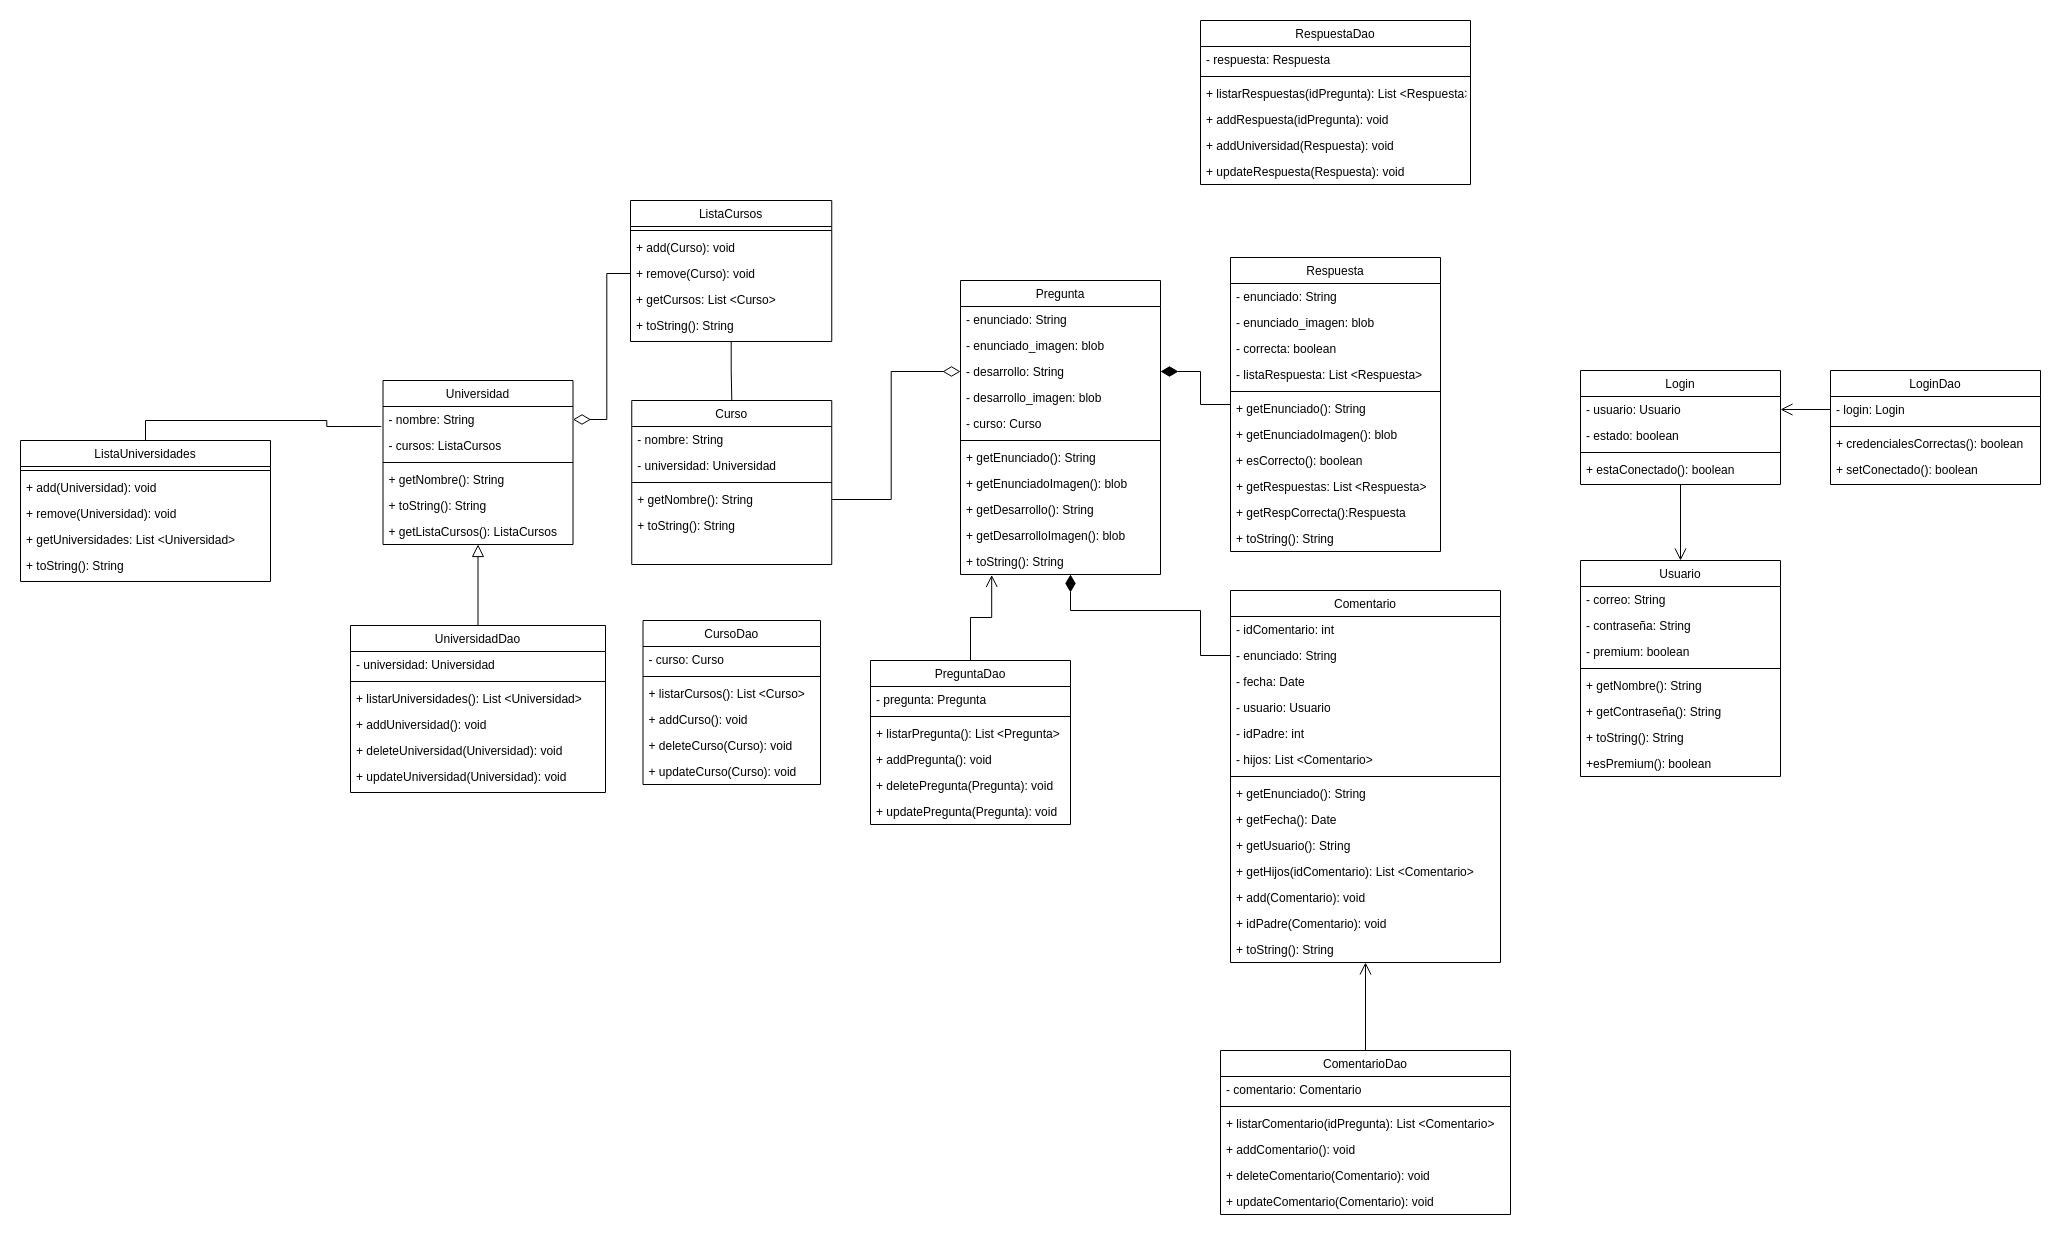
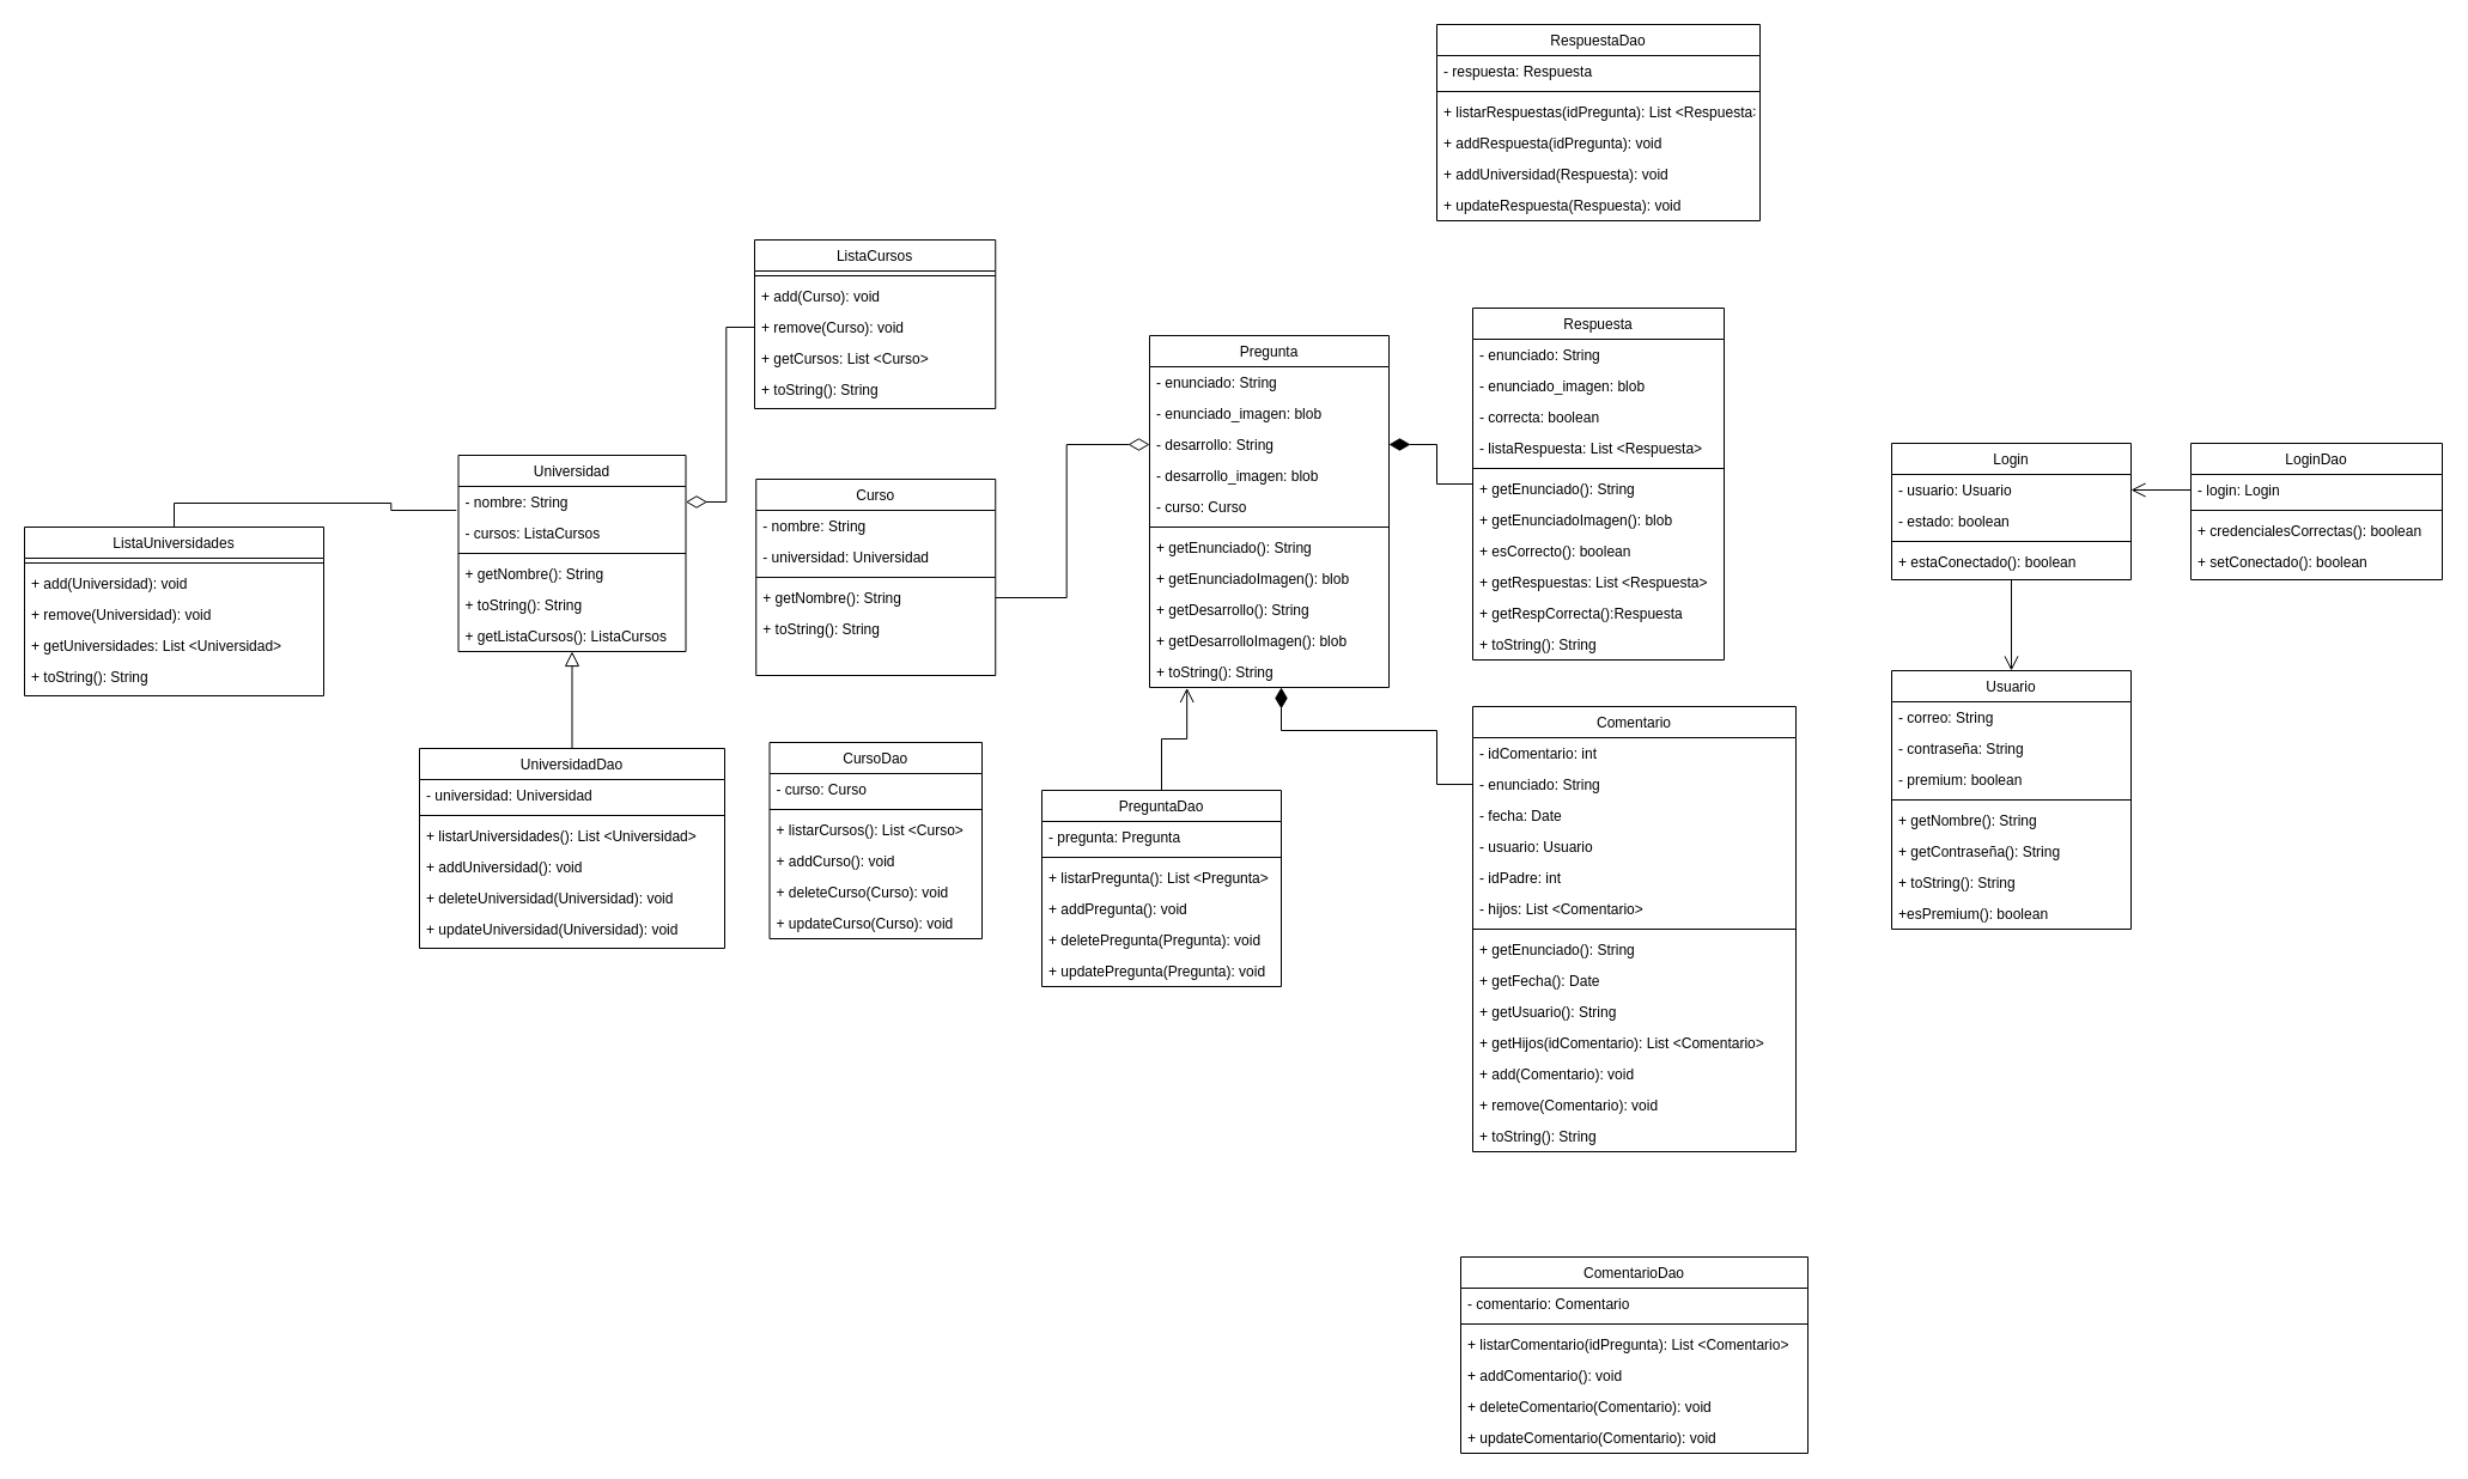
- <mxCell id="125" style="edgeStyle=orthogonalEdgeStyle;rounded=0;orthogonalLoop=1;jettySize=auto;html=1;endArrow=none;endFill=0;" edge="1" parent="1" source="126" target="12"><mxGeometry relative="1" as="geometry" /></mxCell>
- <mxCell id="57" value="+ idPadre(Comentario): void&#10;&#10;" style="text;align=left;verticalAlign=top;spacingLeft=4;spacingRight=4;overflow=hidden;rotatable=0;points=[[0,0.5],[1,0.5]];portConstraint=eastwest;" vertex="1" parent="44"><mxGeometry y="320" width="270" height="26" as="geometry" /></mxCell>
+ <mxCell id="57" value="+ remove(Comentario): void&#10;&#10;" style="text;align=left;verticalAlign=top;spacingLeft=4;spacingRight=4;overflow=hidden;rotatable=0;points=[[0,0.5],[1,0.5]];portConstraint=eastwest;" vertex="1" parent="44"><mxGeometry y="320" width="270" height="26" as="geometry" /></mxCell>
- <mxCell id="112" style="edgeStyle=orthogonalEdgeStyle;rounded=0;orthogonalLoop=1;jettySize=auto;html=1;entryX=0.5;entryY=1;entryDx=0;entryDy=0;endSize=10;endArrow=open;endFill=0;" edge="1" parent="1" source="105" target="44"><mxGeometry relative="1" as="geometry" /></mxCell>
